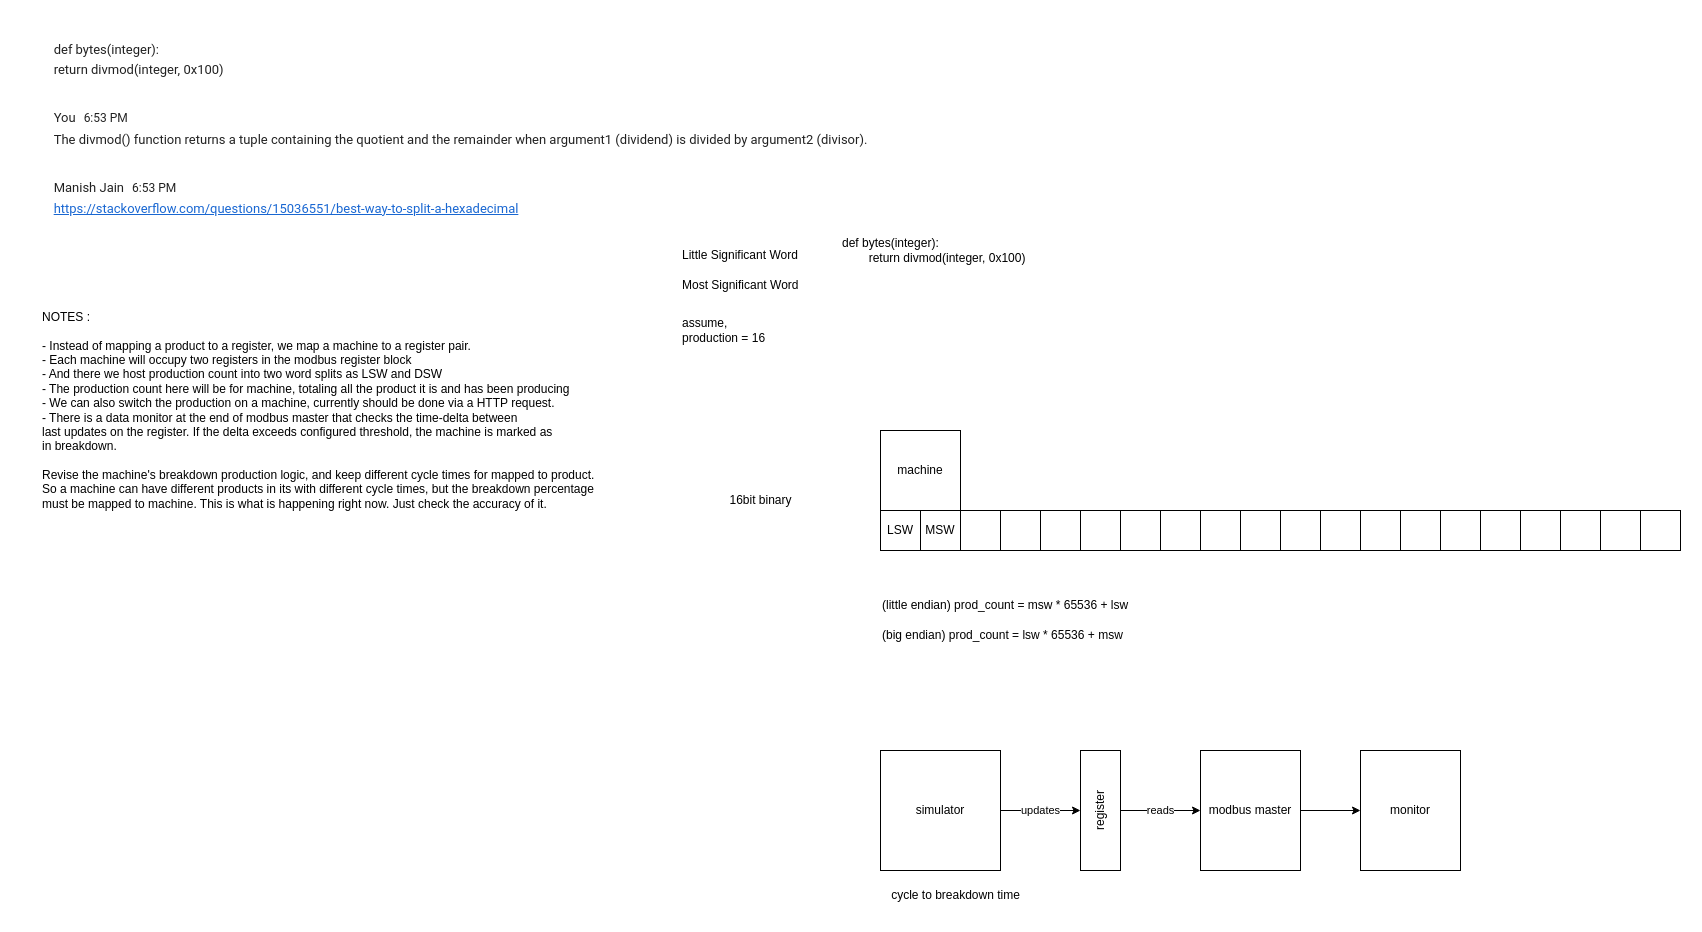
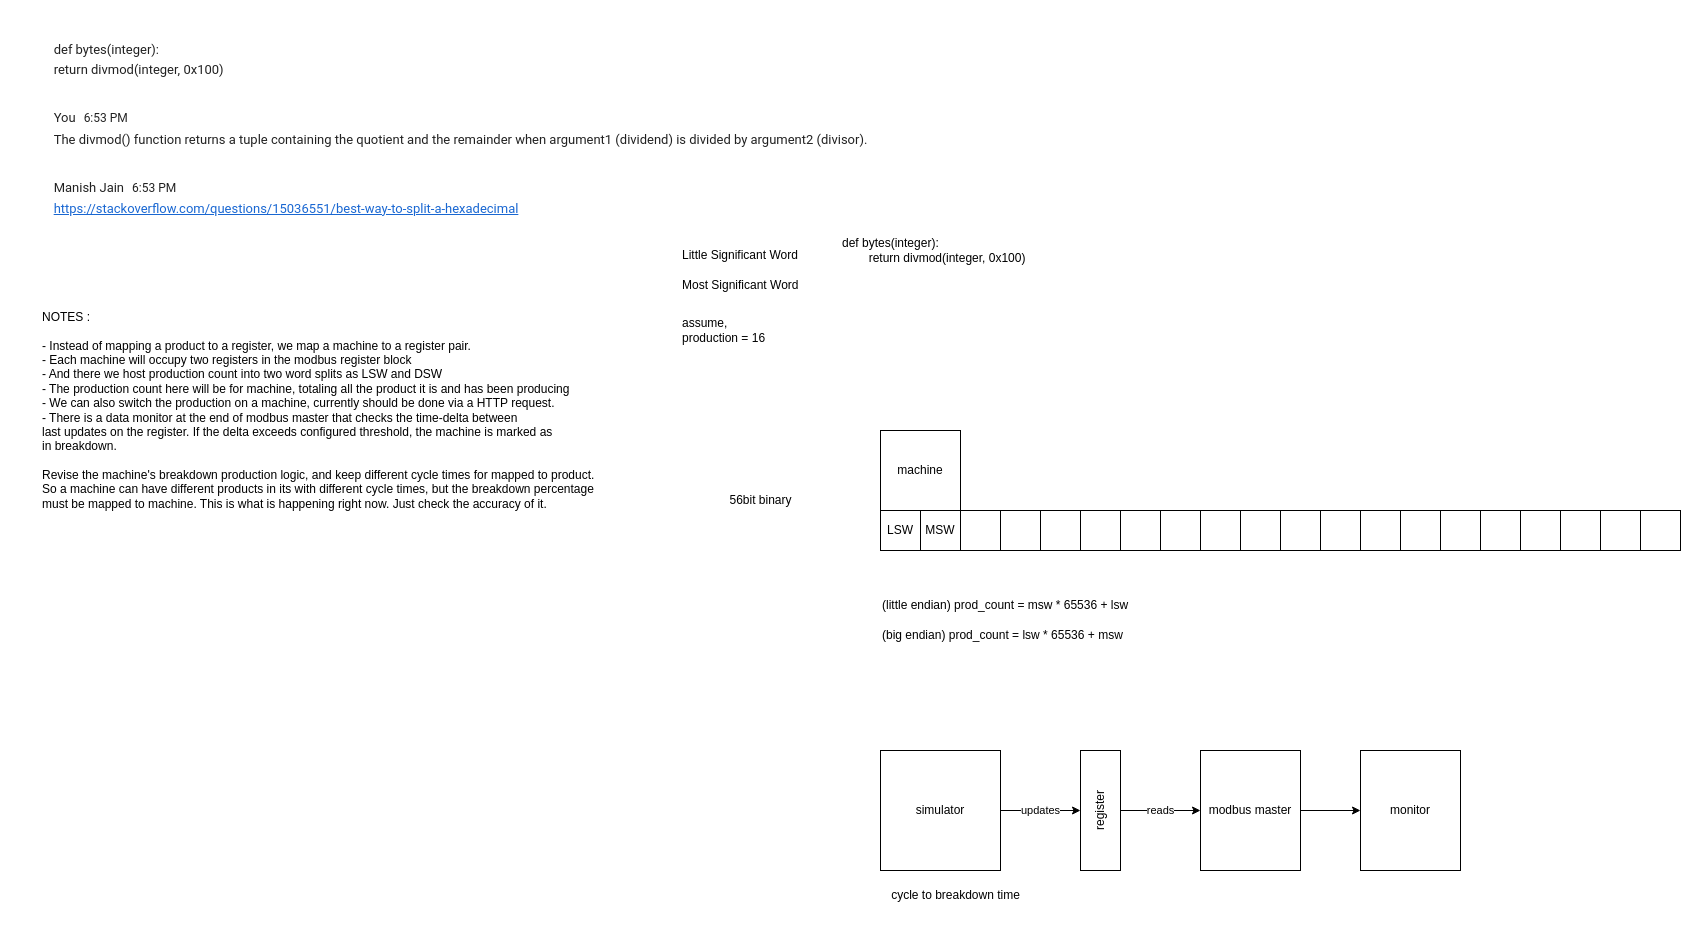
- <mxCell id="27" value="16bit binary" style="text;html=1;align=center;verticalAlign=middle;resizable=0;points=[];autosize=1;strokeColor=none;fillColor=none;" parent="1" vertex="1"><mxGeometry x="715" y="485" width="90" height="30" as="geometry" /></mxCell>
+ <mxCell id="27" value="56bit binary" style="text;html=1;align=center;verticalAlign=middle;resizable=0;points=[];autosize=1;strokeColor=none;fillColor=none;" parent="1" vertex="1"><mxGeometry x="715" y="485" width="90" height="30" as="geometry" /></mxCell>
